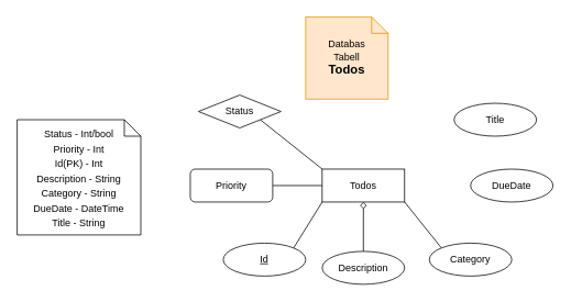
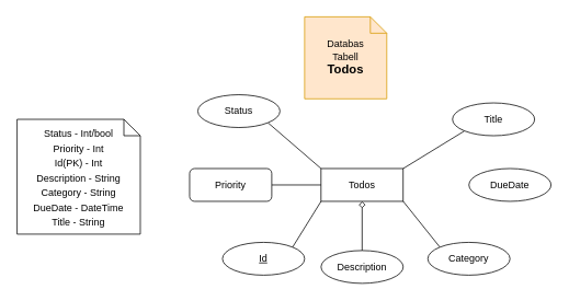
- <mxCell id="16" value="Status" style="rhombus;whiteSpace=wrap;html=1;align=center;" parent="1" vertex="1"><mxGeometry x="240" y="115" width="100" height="40" as="geometry" /></mxCell>
+ <mxCell id="16" value="Status" style="ellipse;whiteSpace=wrap;html=1;align=center;" parent="1" vertex="1"><mxGeometry x="240" y="115" width="100" height="40" as="geometry" /></mxCell>
+ <mxCell id="13" style="edgeStyle=none;html=1;exitX=0;exitY=1;exitDx=0;exitDy=0;entryX=1;entryY=0;entryDx=0;entryDy=0;endArrow=none;endFill=0;" parent="1" source="14" target="2" edge="1"><mxGeometry relative="1" as="geometry" /></mxCell>
